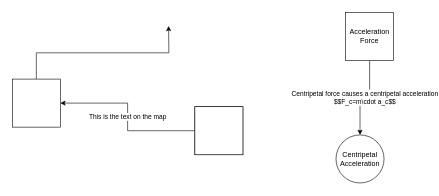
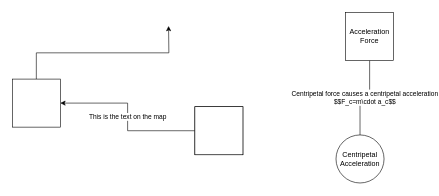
- <mxCell id="7" value="Centripetal force causes a centripetal acceleration&lt;div&gt;$$F_c=m\cdot a_c$$&lt;/div&gt;" style="edgeStyle=orthogonalEdgeStyle;rounded=0;orthogonalLoop=1;jettySize=auto;html=1;exitX=0.5;exitY=1;exitDx=0;exitDy=0;" edge="1" parent="1" source="8" target="9"><mxGeometry relative="1" as="geometry" /></mxCell>
+ <mxCell id="7" value="Centripetal force causes a centripetal acceleration&lt;div&gt;$$F_c=m\cdot a_c$$&lt;/div&gt;" style="edgeStyle=orthogonalEdgeStyle;rounded=0;orthogonalLoop=1;jettySize=auto;html=1;exitX=0.5;exitY=1;exitDx=0;exitDy=0;endArrow=none;" edge="1" parent="1" source="8" target="9"><mxGeometry relative="1" as="geometry" /></mxCell>
